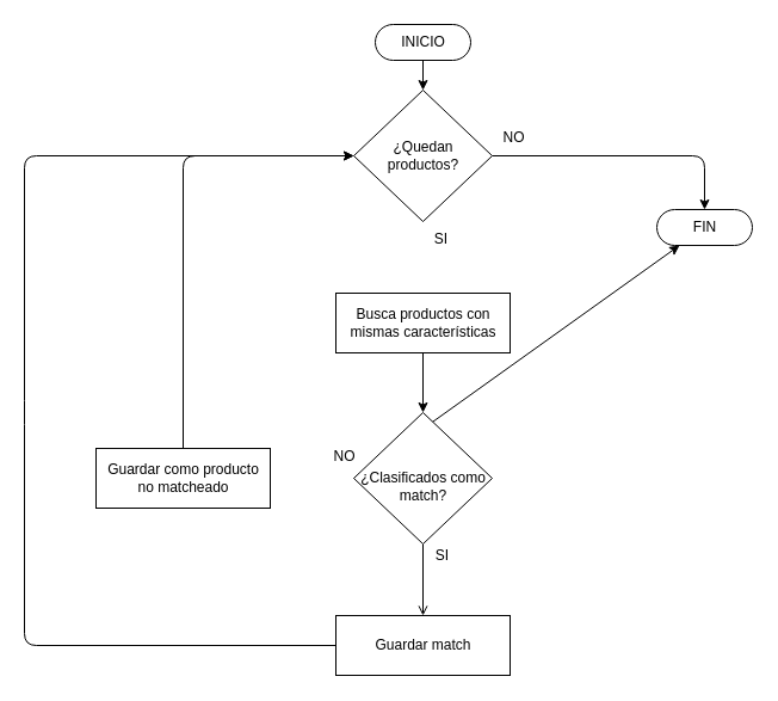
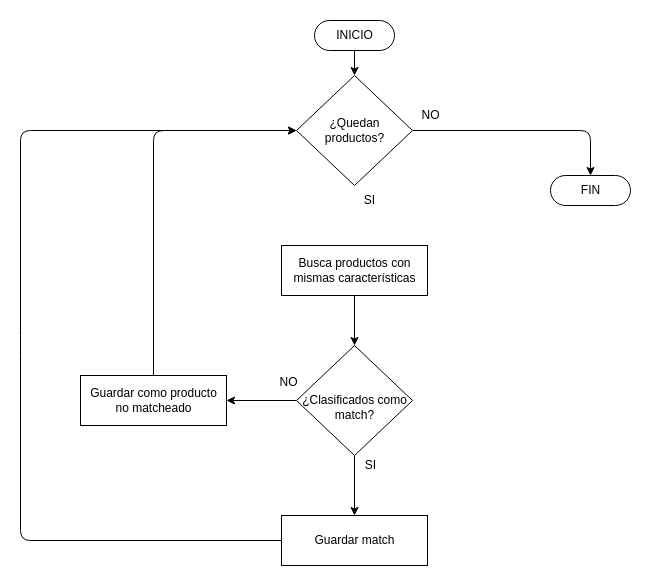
- <mxCell id="10" style="edgeStyle=none;html=1;exitX=0;exitY=0.5;exitDx=0;exitDy=0;" parent="1" source="11" target="18" edge="1"><mxGeometry relative="1" as="geometry" /></mxCell>
+ <mxCell id="10" style="edgeStyle=none;html=1;exitX=0;exitY=0.5;exitDx=0;exitDy=0;entryX=1;entryY=0.5;entryDx=0;entryDy=0;" parent="1" source="11" target="16" edge="1"><mxGeometry relative="1" as="geometry" /></mxCell>
- <mxCell id="9" style="edgeStyle=none;html=1;exitX=0.5;exitY=1;exitDx=0;exitDy=0;entryX=0.5;entryY=0;entryDx=0;entryDy=0;endArrow=open;" parent="1" source="11" target="13" edge="1"><mxGeometry relative="1" as="geometry" /></mxCell>
+ <mxCell id="9" style="edgeStyle=none;html=1;exitX=0.5;exitY=1;exitDx=0;exitDy=0;entryX=0.5;entryY=0;entryDx=0;entryDy=0;" parent="1" source="11" target="13" edge="1"><mxGeometry relative="1" as="geometry" /></mxCell>
